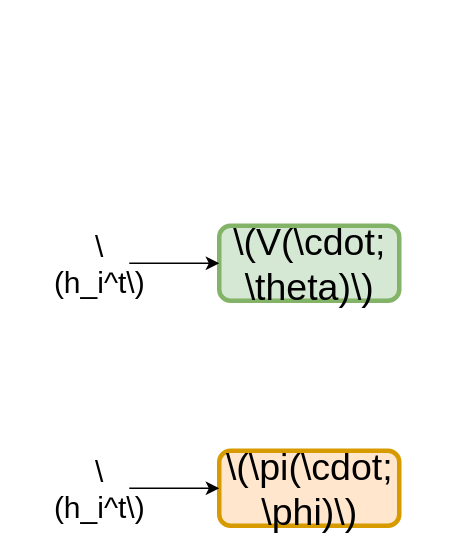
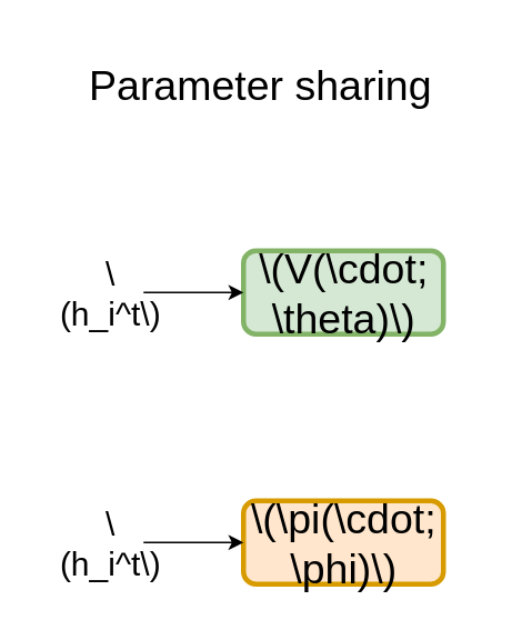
+ <mxCell id="2" value="&lt;font style=&quot;font-size: 25px;&quot;&gt;Parameter sharing&lt;/font&gt;" style="text;html=1;align=center;verticalAlign=middle;whiteSpace=wrap;rounded=0;" parent="1" vertex="1"><mxGeometry x="20.5" y="20" width="270" height="60" as="geometry" /></mxCell>
